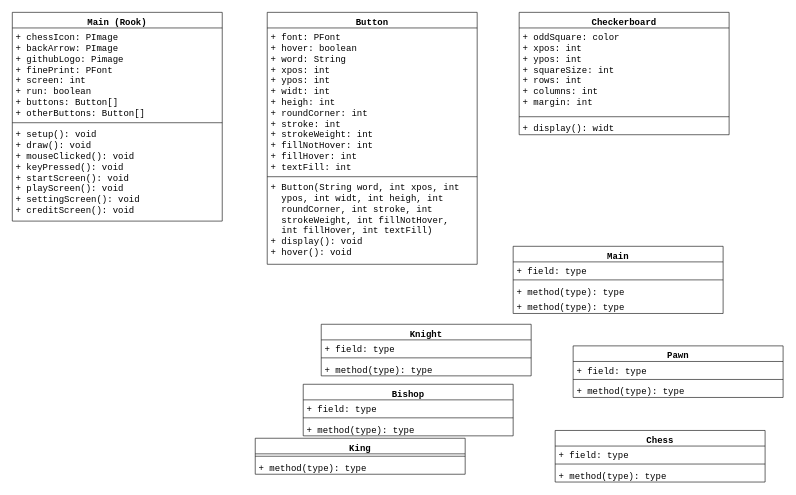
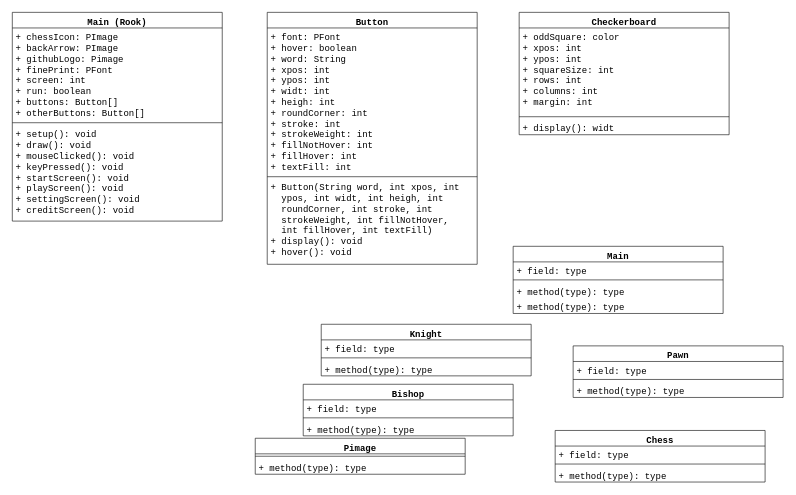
- <mxCell id="2" value="King" style="swimlane;fontStyle=1;align=center;verticalAlign=top;childLayout=stackLayout;horizontal=1;startSize=26;horizontalStack=0;resizeParent=1;resizeParentMax=0;resizeLast=0;collapsible=1;marginBottom=0;fontFamily=Courier New;fontSize=15;" parent="1" vertex="1"><mxGeometry x="425" y="730" width="350" height="60" as="geometry" /></mxCell>
+ <mxCell id="2" value="Pimage" style="swimlane;fontStyle=1;align=center;verticalAlign=top;childLayout=stackLayout;horizontal=1;startSize=26;horizontalStack=0;resizeParent=1;resizeParentMax=0;resizeLast=0;collapsible=1;marginBottom=0;fontFamily=Courier New;fontSize=15;" parent="1" vertex="1"><mxGeometry x="425" y="730" width="350" height="60" as="geometry" /></mxCell>
